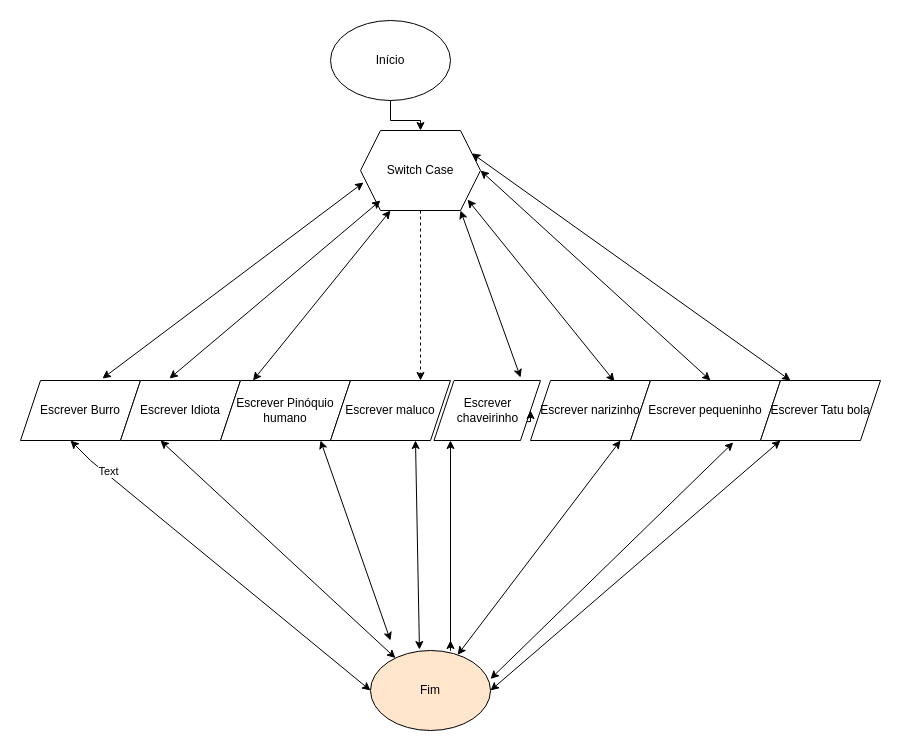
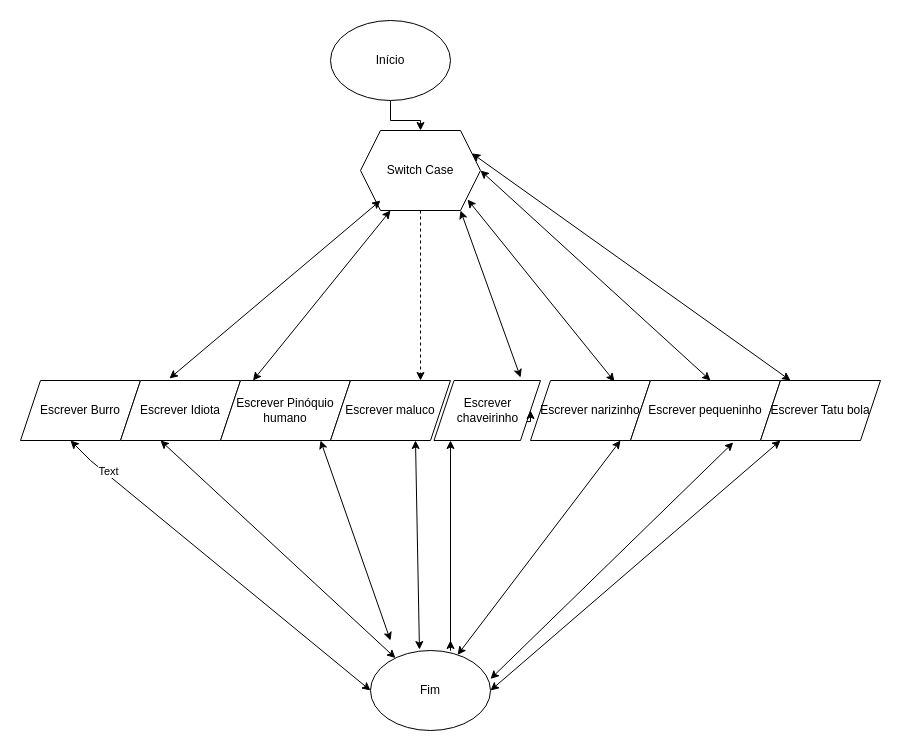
- <mxCell id="9" value="" style="endArrow=classic;startArrow=classic;html=1;rounded=0;exitX=0.683;exitY=-0.033;exitDx=0;exitDy=0;exitPerimeter=0;entryX=0.025;entryY=0.65;entryDx=0;entryDy=0;entryPerimeter=0;" edge="1" parent="1" source="6" target="5"><mxGeometry width="50" height="50" relative="1" as="geometry"><mxPoint x="310" y="250" as="sourcePoint" /><mxPoint x="360" y="200" as="targetPoint" /></mxGeometry></mxCell>
- <mxCell id="18" value="Fim" style="ellipse;whiteSpace=wrap;html=1;fillColor=#ffe6cc;" vertex="1" parent="1"><mxGeometry x="370" y="650" width="120" height="80" as="geometry" /></mxCell>
+ <mxCell id="18" value="Fim" style="ellipse;whiteSpace=wrap;html=1;" vertex="1" parent="1"><mxGeometry x="370" y="650" width="120" height="80" as="geometry" /></mxCell>
